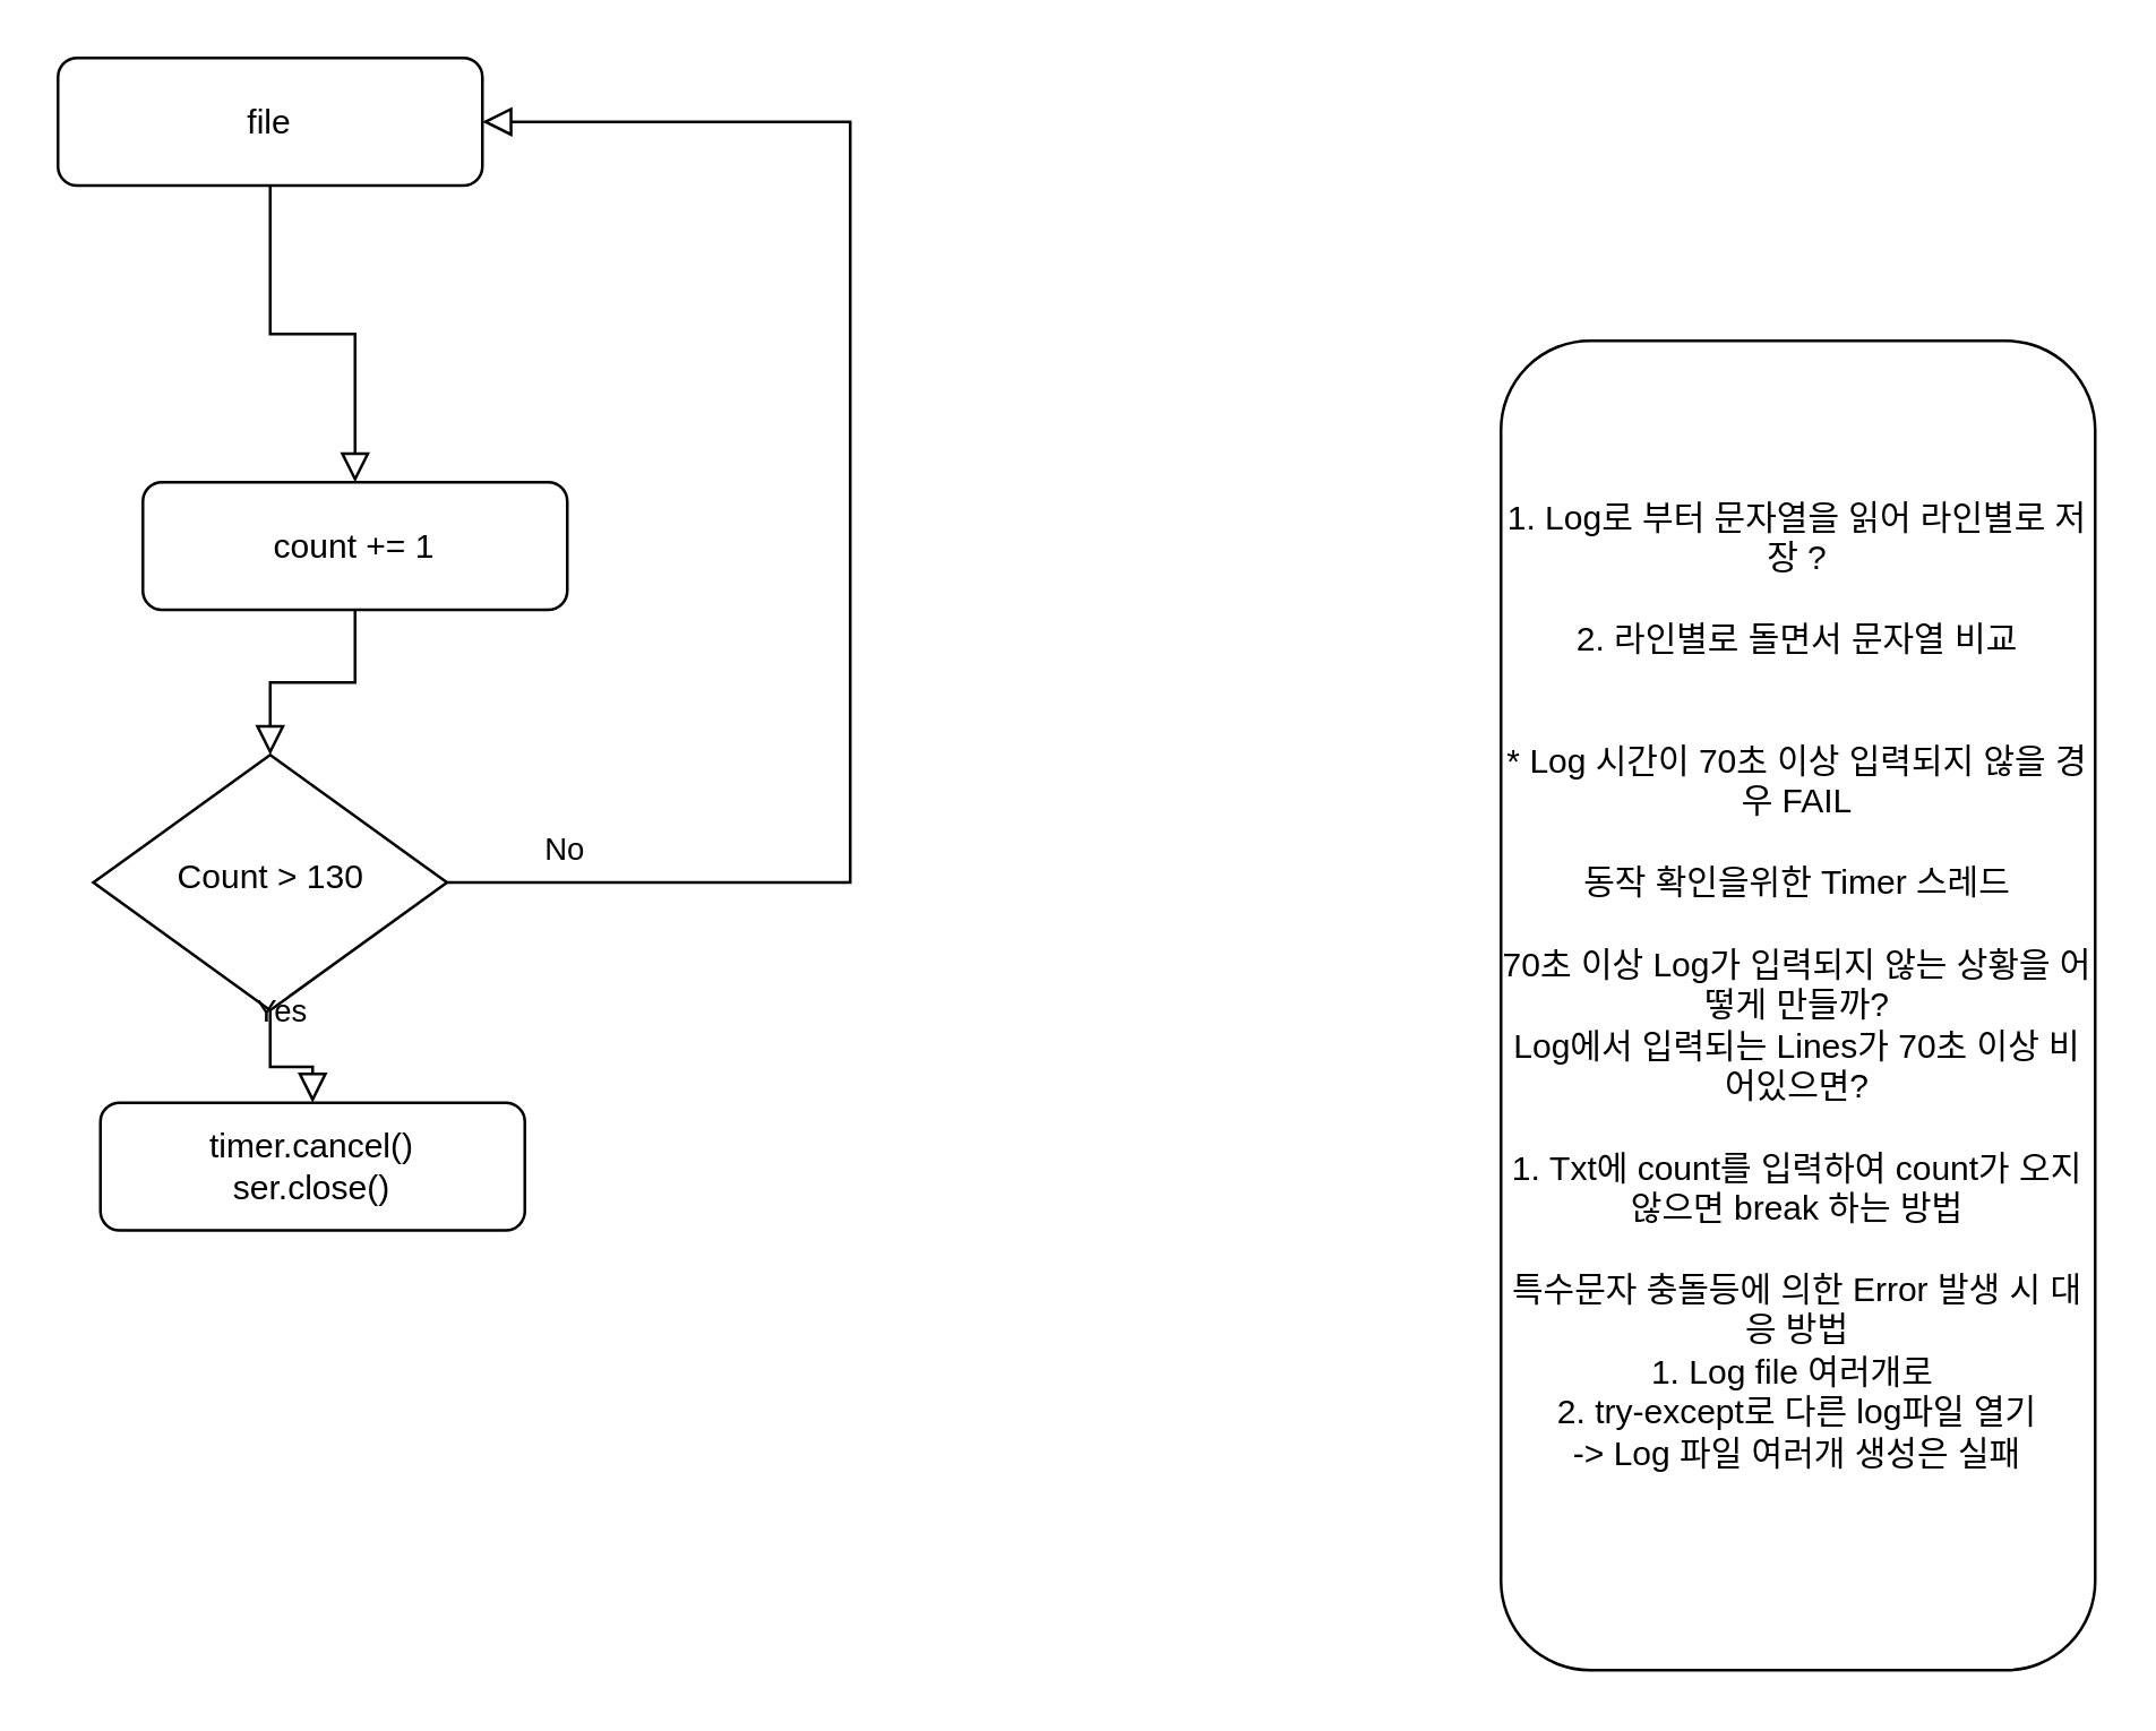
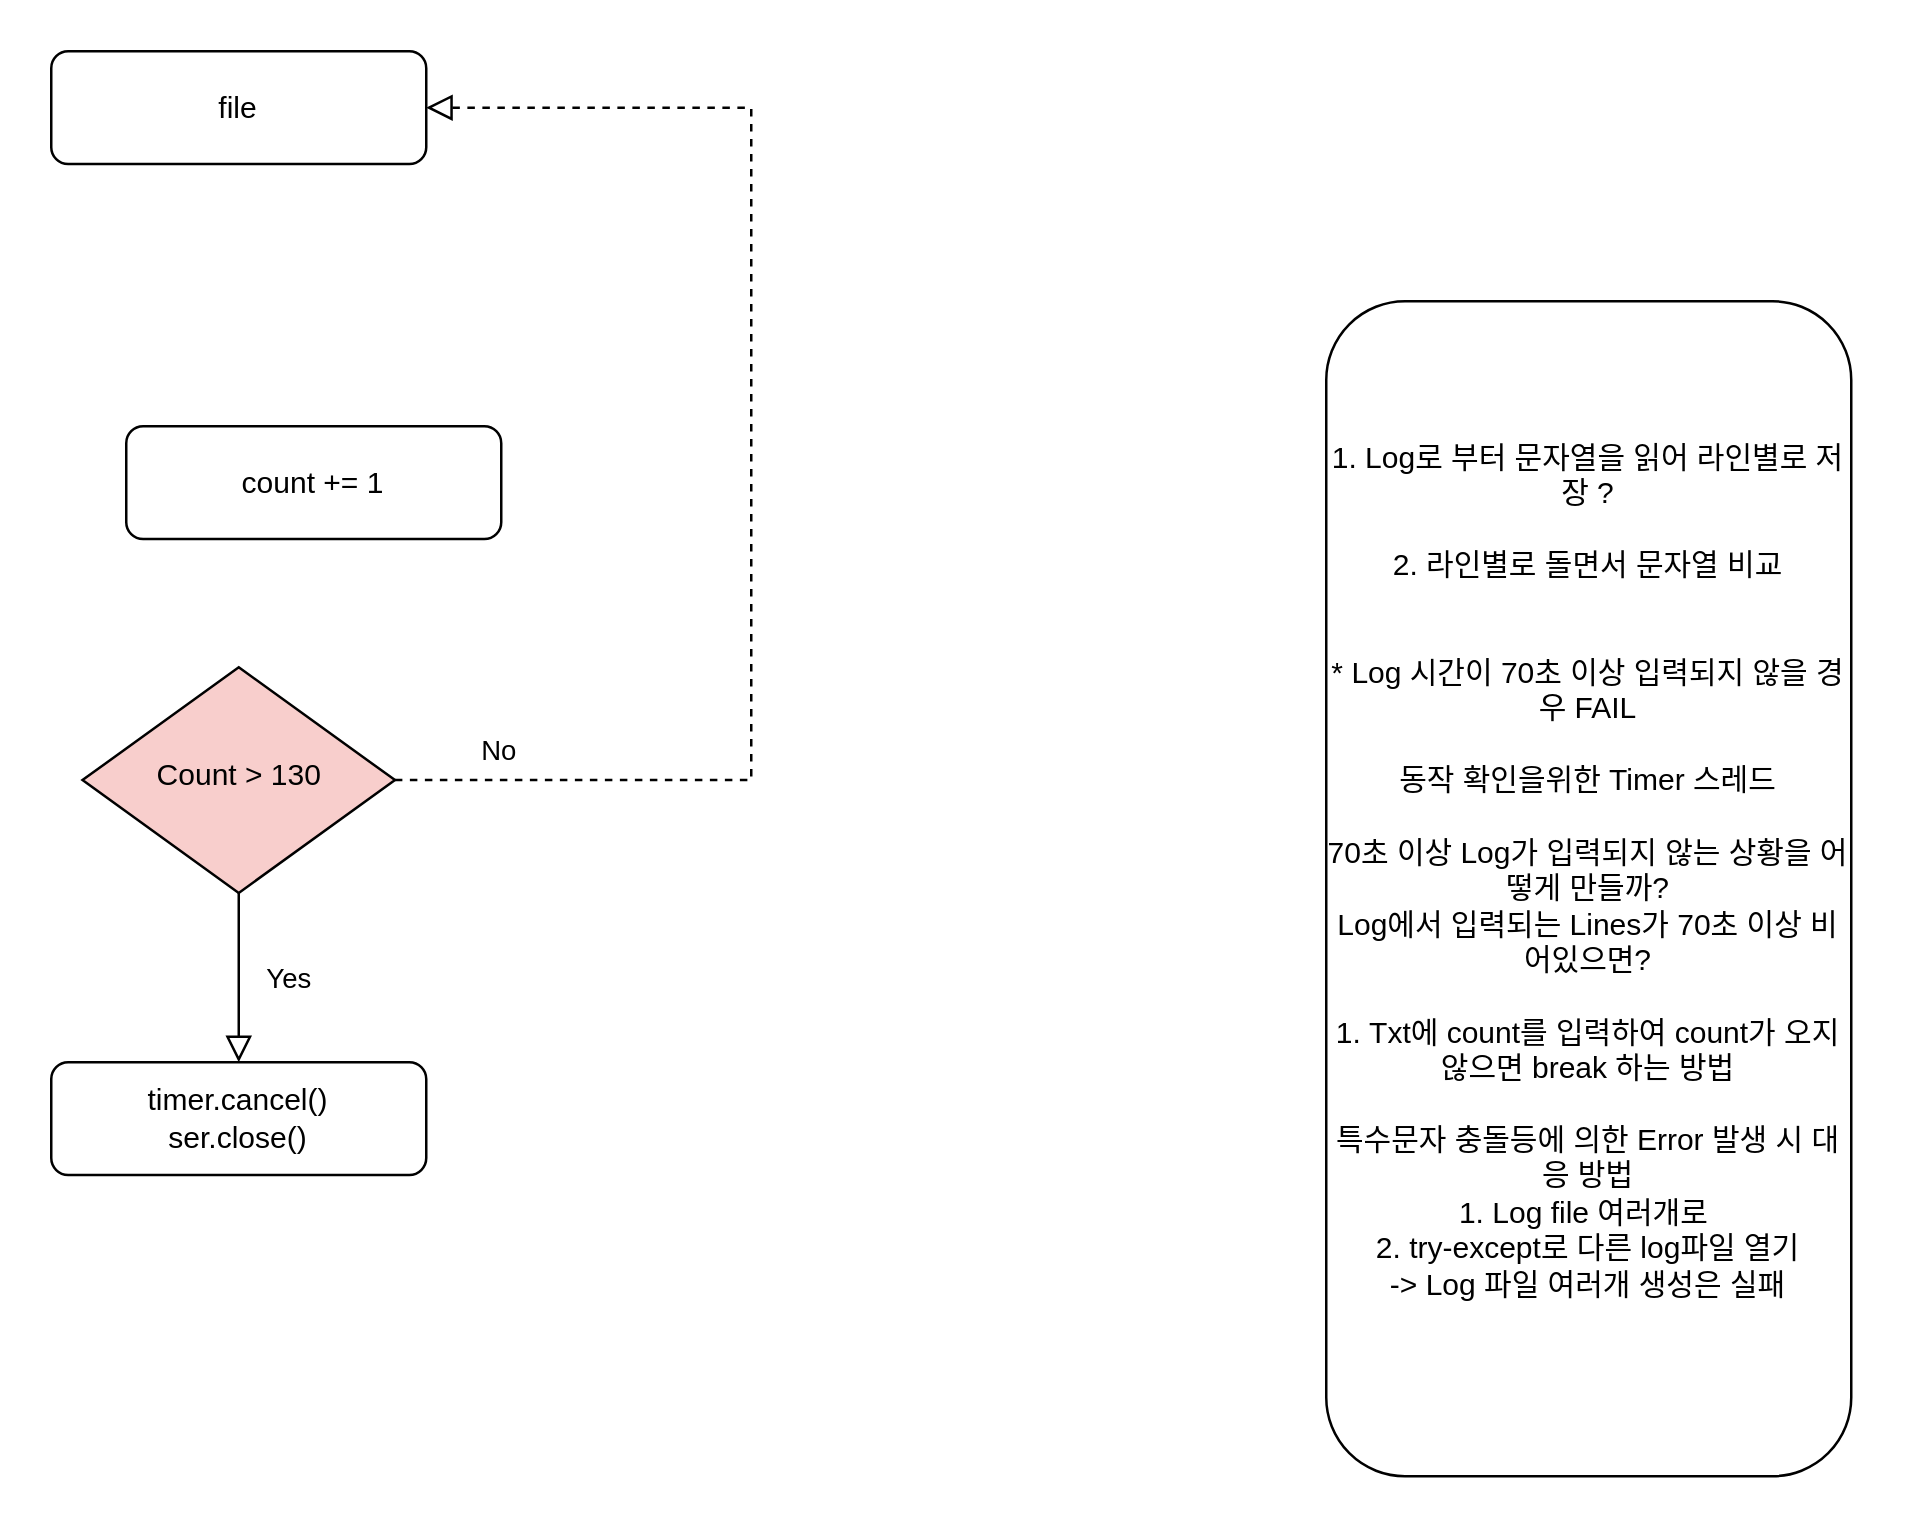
- <mxCell id="11" value="" style="rounded=0;html=1;jettySize=auto;orthogonalLoop=1;fontSize=11;endArrow=block;endFill=0;endSize=8;strokeWidth=1;shadow=0;labelBackgroundColor=none;edgeStyle=orthogonalEdgeStyle;exitX=0.5;exitY=1;exitDx=0;exitDy=0;entryX=0.5;entryY=0;entryDx=0;entryDy=0;" edge="1" parent="3" source="4" target="10"><mxGeometry relative="1" as="geometry"><mxPoint x="74.58" y="93.588" as="sourcePoint" /><mxPoint x="60" y="120" as="targetPoint" /></mxGeometry></mxCell>
- <mxCell id="7" value="No" style="edgeStyle=orthogonalEdgeStyle;rounded=0;html=1;jettySize=auto;orthogonalLoop=1;fontSize=11;endArrow=block;endFill=0;endSize=8;strokeWidth=1;shadow=0;labelBackgroundColor=none;entryX=1;entryY=0.5;entryDx=0;entryDy=0;" edge="1" parent="3" source="5" target="4"><mxGeometry x="-0.846" y="12" relative="1" as="geometry"><mxPoint as="offset" /><mxPoint x="170" y="23" as="targetPoint" /><Array as="points"><mxPoint x="280" y="292" /><mxPoint x="280" y="23" /><mxPoint x="150" y="23" /></Array></mxGeometry></mxCell>
+ <mxCell id="7" value="No" style="edgeStyle=orthogonalEdgeStyle;rounded=0;html=1;jettySize=auto;orthogonalLoop=1;fontSize=11;endArrow=block;endFill=0;endSize=8;strokeWidth=1;shadow=0;labelBackgroundColor=none;entryX=1;entryY=0.5;entryDx=0;entryDy=0;dashed=1;" edge="1" parent="3" source="5" target="4"><mxGeometry x="-0.846" y="12" relative="1" as="geometry"><mxPoint as="offset" /><mxPoint x="170" y="23" as="targetPoint" /><Array as="points"><mxPoint x="280" y="292" /><mxPoint x="280" y="23" /><mxPoint x="150" y="23" /></Array></mxGeometry></mxCell>
- <mxCell id="6" value="" style="rounded=0;html=1;jettySize=auto;orthogonalLoop=1;fontSize=11;endArrow=block;endFill=0;endSize=8;strokeWidth=1;shadow=0;labelBackgroundColor=none;edgeStyle=orthogonalEdgeStyle;" edge="1" parent="3" source="10" target="5"><mxGeometry relative="1" as="geometry"><mxPoint x="75" y="189.998" as="sourcePoint" /><Array as="points" /></mxGeometry></mxCell>
- <mxCell id="5" value="Count &amp;gt; 130" style="rhombus;whiteSpace=wrap;html=1;shadow=0;fontFamily=Helvetica;fontSize=12;align=center;strokeWidth=1;spacing=6;spacingTop=-4;" vertex="1" parent="3"><mxGeometry x="12.5" y="246.408" width="125" height="90.256" as="geometry" /></mxCell>
+ <mxCell id="5" value="Count &amp;gt; 130" style="rhombus;whiteSpace=wrap;html=1;shadow=0;fontFamily=Helvetica;fontSize=12;align=center;strokeWidth=1;spacing=6;spacingTop=-4;fillColor=#f8cecc;" vertex="1" parent="3"><mxGeometry x="12.5" y="246.408" width="125" height="90.256" as="geometry" /></mxCell>
- <mxCell id="9" value="timer.cancel()&lt;br&gt;ser.close()" style="rounded=1;whiteSpace=wrap;html=1;fontSize=12;glass=0;strokeWidth=1;shadow=0;" vertex="1" parent="3"><mxGeometry x="15" y="369.362" width="150" height="45.128" as="geometry" /></mxCell>
+ <mxCell id="9" value="timer.cancel()&lt;br&gt;ser.close()" style="rounded=1;whiteSpace=wrap;html=1;fontSize=12;glass=0;strokeWidth=1;shadow=0;" vertex="1" parent="3"><mxGeometry y="404.362" width="150" height="45.128" as="geometry" /></mxCell>
